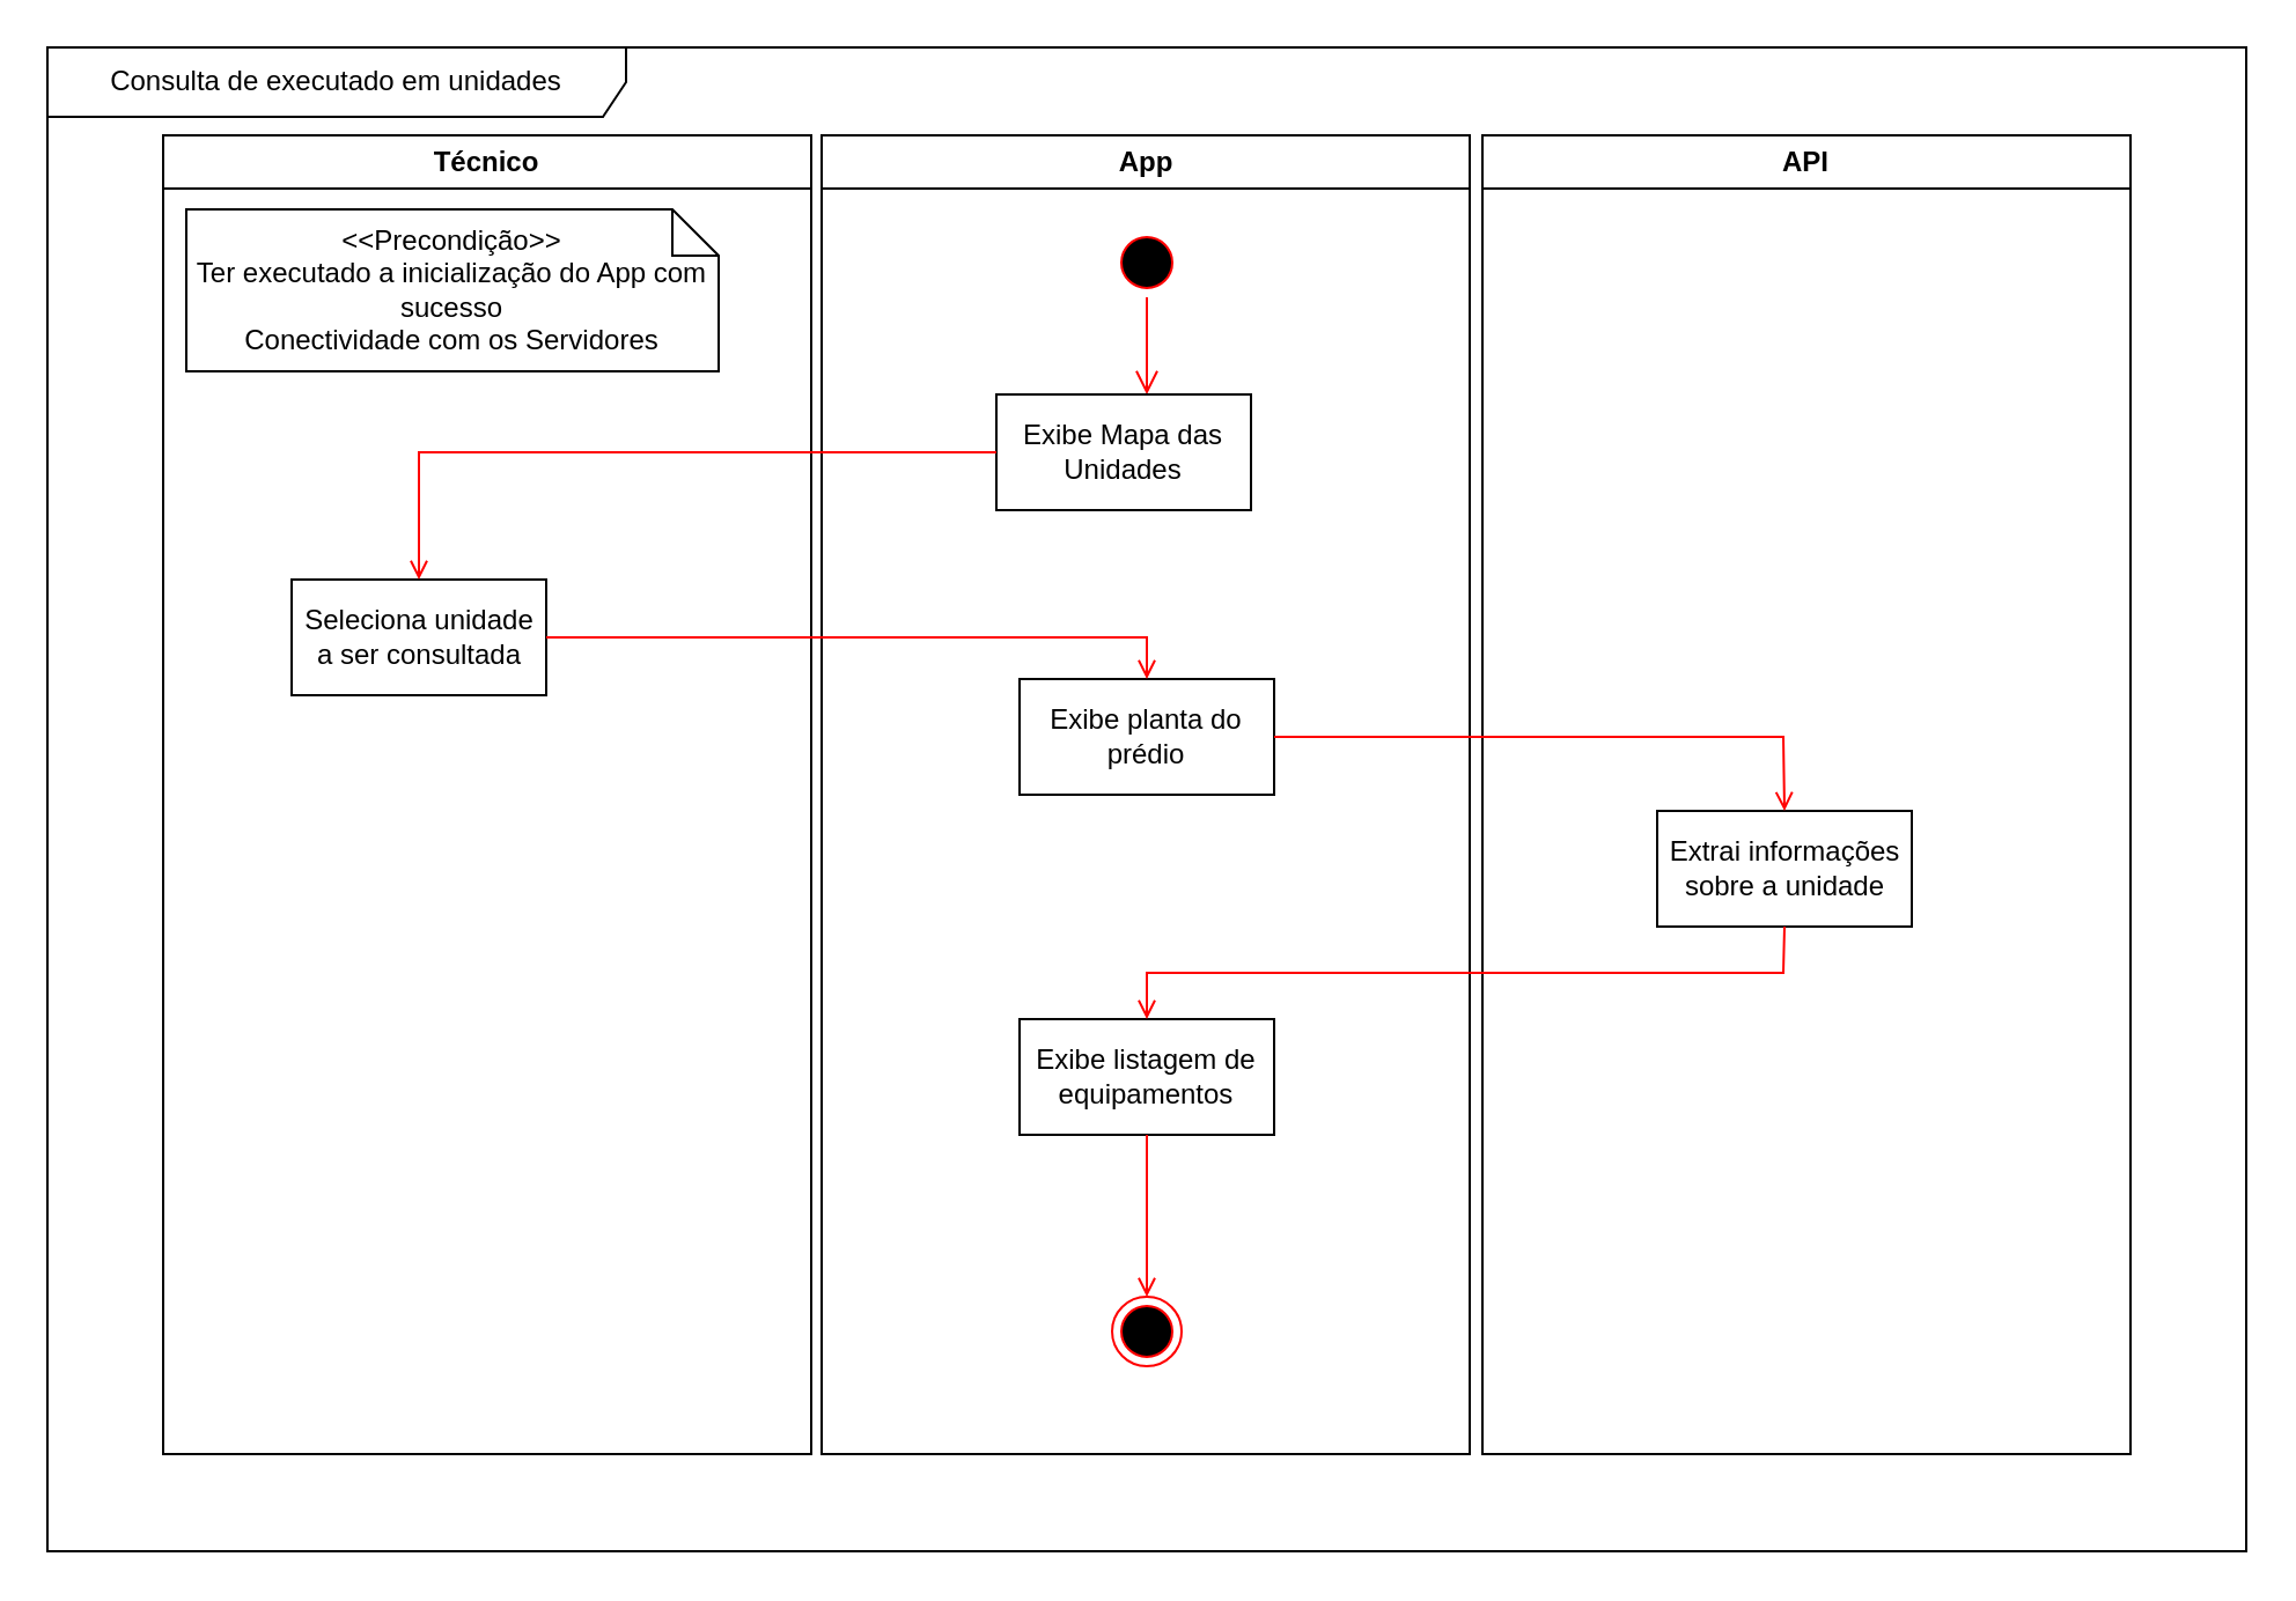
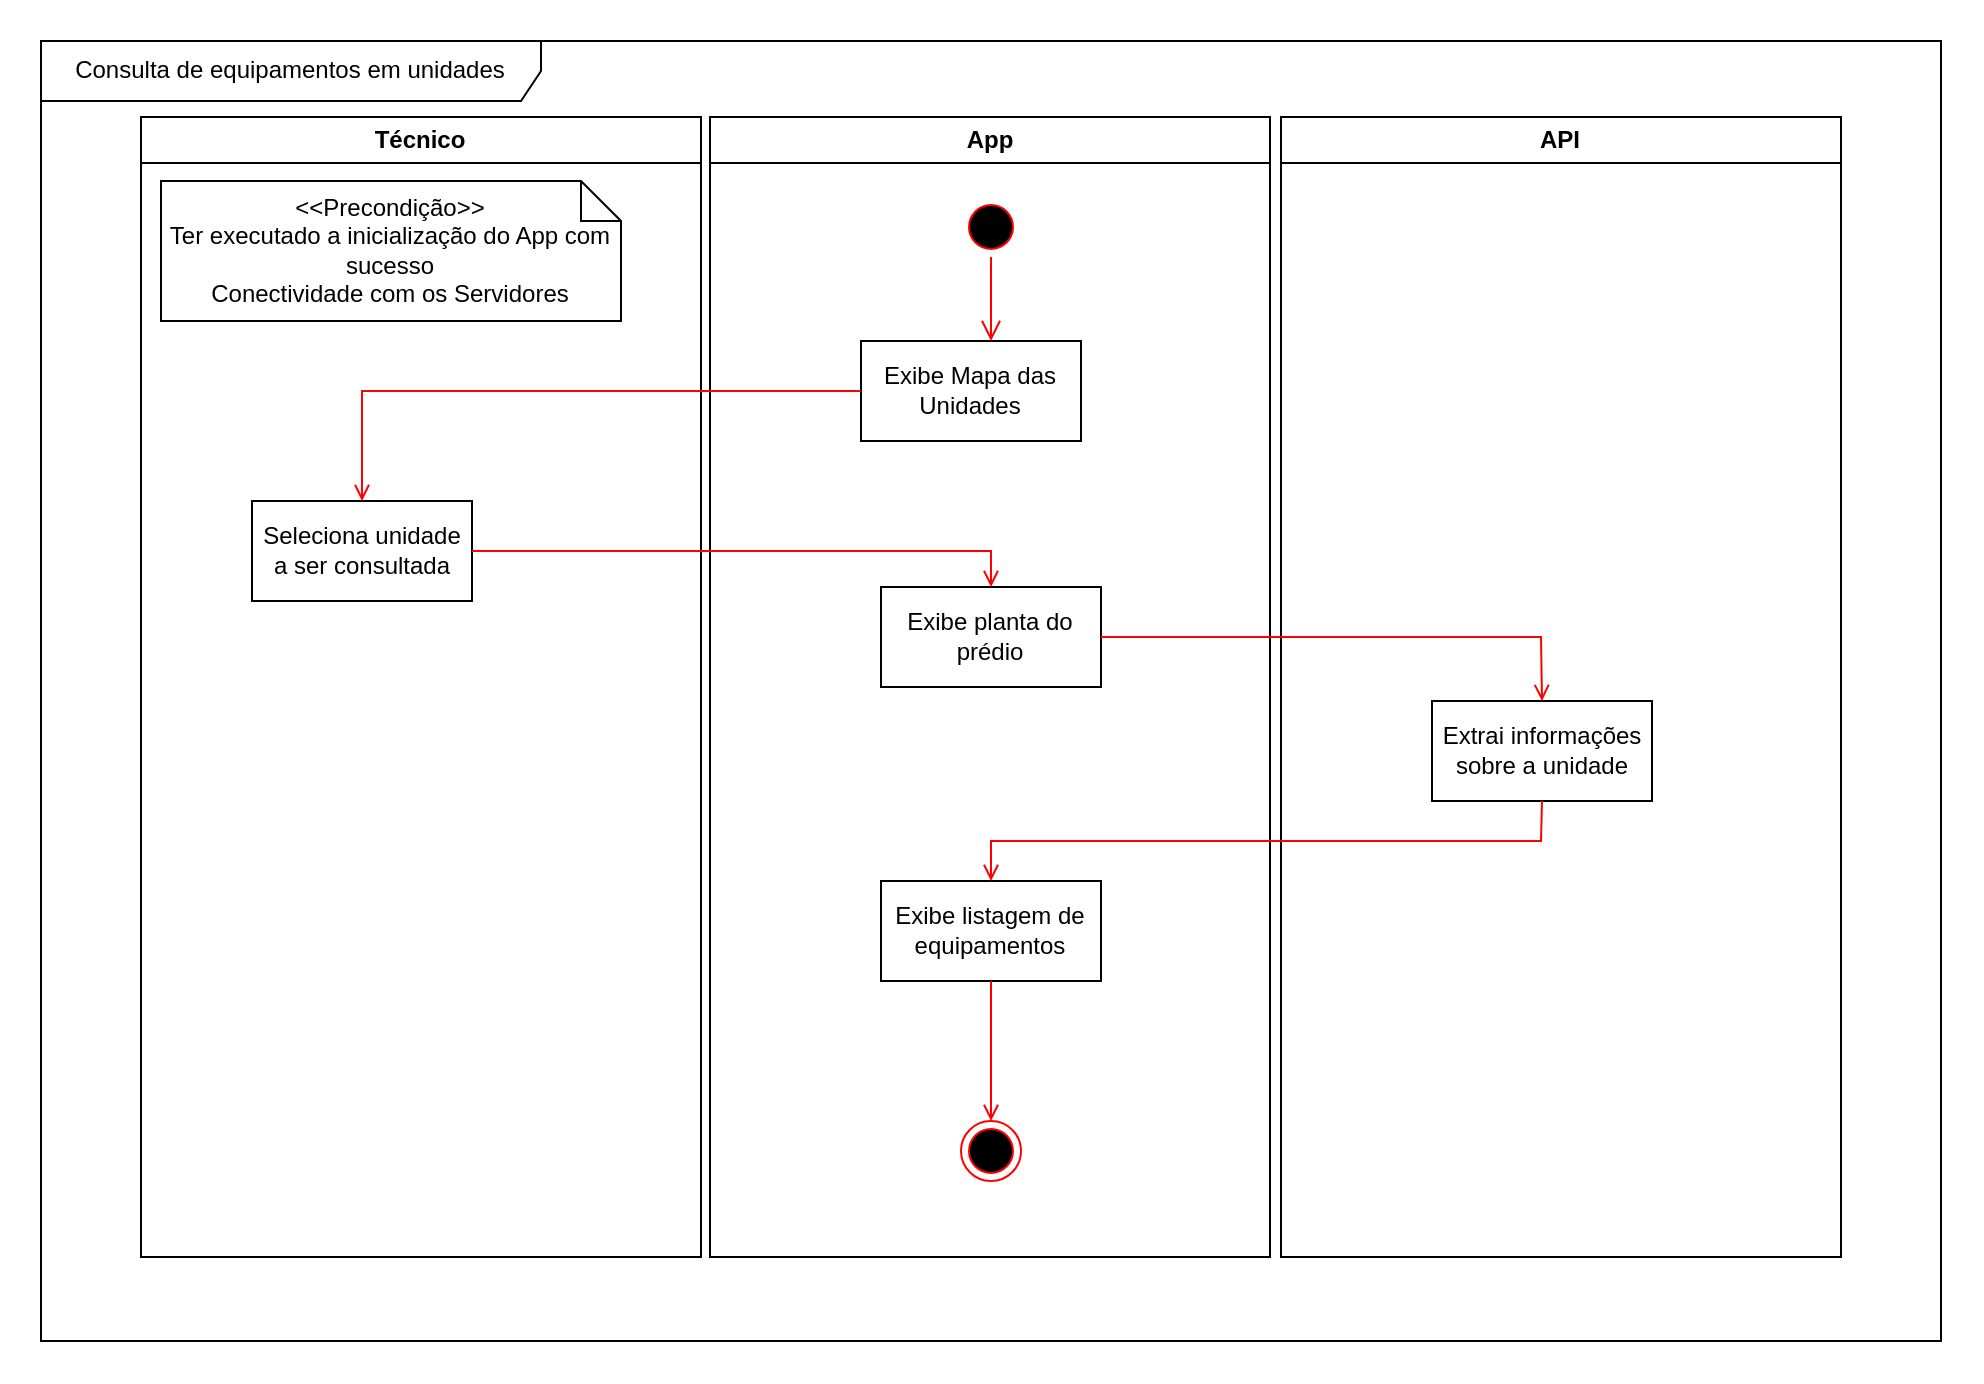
- <mxCell id="16" value="Consulta de executado em unidades" style="shape=umlFrame;whiteSpace=wrap;html=1;pointerEvents=0;width=250;height=30;" vertex="1" parent="1"><mxGeometry x="20" y="20" width="950" height="650" as="geometry" /></mxCell>
+ <mxCell id="16" value="Consulta de equipamentos em unidades" style="shape=umlFrame;whiteSpace=wrap;html=1;pointerEvents=0;width=250;height=30;" vertex="1" parent="1"><mxGeometry x="20" y="20" width="950" height="650" as="geometry" /></mxCell>
